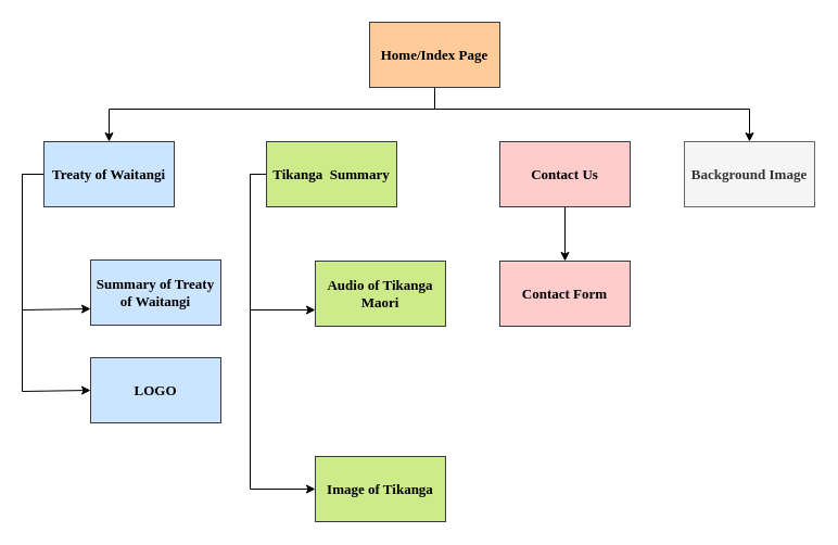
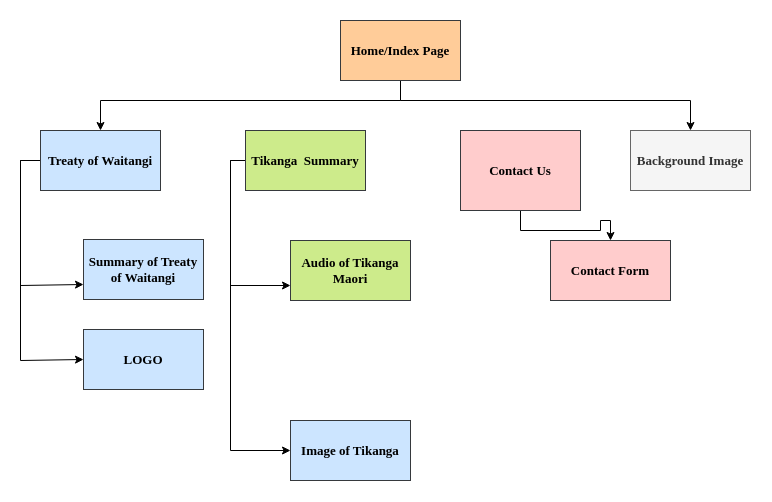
- <mxCell id="7" value="Contact Us" style="rounded=0;whiteSpace=wrap;html=1;fontFamily=Georgia;fontSize=13;fontStyle=1;fillColor=#ffcccc;strokeColor=#36393d;" parent="1" vertex="1"><mxGeometry x="460" y="130" width="120" height="60" as="geometry" /></mxCell>
+ <mxCell id="7" value="Contact Us" style="rounded=0;whiteSpace=wrap;html=1;fontFamily=Georgia;fontSize=13;fontStyle=1;fillColor=#ffcccc;strokeColor=#36393d;" parent="1" vertex="1"><mxGeometry x="460" y="130" width="120" height="80" as="geometry" /></mxCell>
- <mxCell id="16" value="Contact Form" style="rounded=0;whiteSpace=wrap;html=1;fontFamily=Georgia;fontSize=13;fontStyle=1;fillColor=#ffcccc;strokeColor=#36393d;" parent="1" vertex="1"><mxGeometry x="460" y="240" width="120" height="60" as="geometry" /></mxCell>
+ <mxCell id="16" value="Contact Form" style="rounded=0;whiteSpace=wrap;html=1;fontFamily=Georgia;fontSize=13;fontStyle=1;fillColor=#ffcccc;strokeColor=#36393d;" parent="1" vertex="1"><mxGeometry x="550" y="240" width="120" height="60" as="geometry" /></mxCell>
- <mxCell id="19" value="Image of Tikanga" style="rounded=0;whiteSpace=wrap;html=1;fontFamily=Georgia;fontSize=13;fontStyle=1;fillColor=#cdeb8b;strokeColor=#36393d;" vertex="1" parent="1"><mxGeometry x="290" y="420" width="120" height="60" as="geometry" /></mxCell>
+ <mxCell id="19" value="Image of Tikanga" style="rounded=0;whiteSpace=wrap;html=1;fontFamily=Georgia;fontSize=13;fontStyle=1;fillColor=#cce5ff;strokeColor=#36393d;" vertex="1" parent="1"><mxGeometry x="290" y="420" width="120" height="60" as="geometry" /></mxCell>
